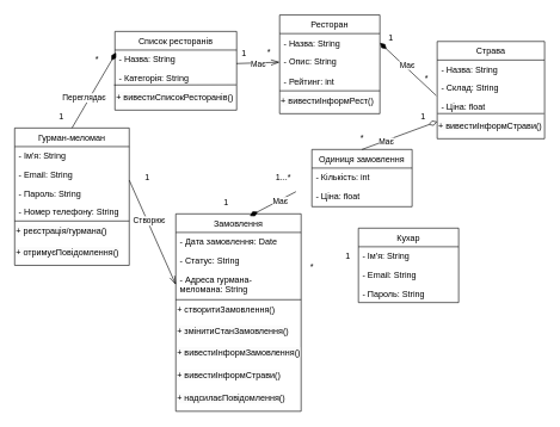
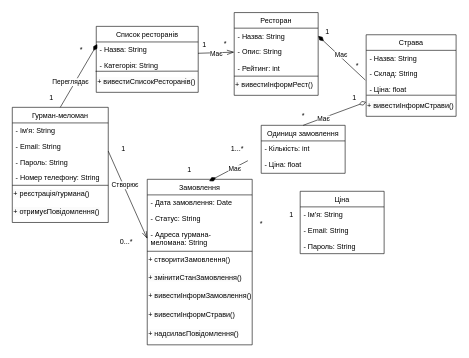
- <mxCell id="10" value="Кухар" style="swimlane;fontStyle=0;childLayout=stackLayout;horizontal=1;startSize=26;fillColor=none;horizontalStack=0;resizeParent=1;resizeParentMax=0;resizeLast=0;collapsible=1;marginBottom=0;" parent="1" vertex="1"><mxGeometry x="500" y="318" width="140" height="104" as="geometry" /></mxCell>
+ <mxCell id="10" value="Ціна" style="swimlane;fontStyle=0;childLayout=stackLayout;horizontal=1;startSize=26;fillColor=none;horizontalStack=0;resizeParent=1;resizeParentMax=0;resizeLast=0;collapsible=1;marginBottom=0;" parent="1" vertex="1"><mxGeometry x="500" y="318" width="140" height="104" as="geometry" /></mxCell>
+ <mxCell id="70" value="0...*" style="text;html=1;align=center;verticalAlign=middle;resizable=0;points=[];autosize=1;strokeColor=none;fillColor=none;" vertex="1" parent="1"><mxGeometry x="190" y="388" width="40" height="30" as="geometry" /></mxCell>
